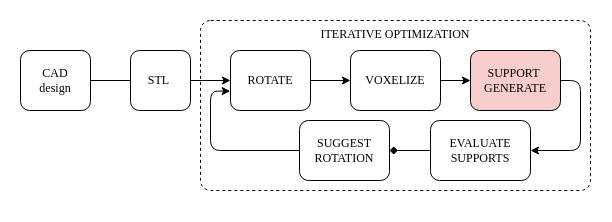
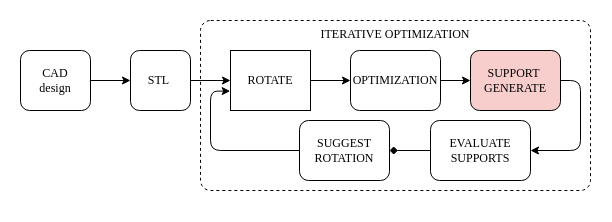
- <mxCell id="6" value="" style="edgeStyle=orthogonalEdgeStyle;rounded=0;orthogonalLoop=1;jettySize=auto;html=1;endArrow=none;" parent="3" source="4" target="5" edge="1"><mxGeometry relative="1" as="geometry" /></mxCell>
+ <mxCell id="6" value="" style="edgeStyle=orthogonalEdgeStyle;rounded=0;orthogonalLoop=1;jettySize=auto;html=1;" parent="3" source="4" target="5" edge="1"><mxGeometry relative="1" as="geometry" /></mxCell>
- <mxCell id="7" value="ROTATE" style="whiteSpace=wrap;html=1;fontFamily=Times New Roman;rounded=1;" parent="3" vertex="1"><mxGeometry x="210" y="10" width="80" height="60" as="geometry" /></mxCell>
+ <mxCell id="7" value="ROTATE" style="whiteSpace=wrap;html=1;fontFamily=Times New Roman;rounded=0;" parent="3" vertex="1"><mxGeometry x="210" y="10" width="80" height="60" as="geometry" /></mxCell>
- <mxCell id="9" value="VOXELIZE" style="whiteSpace=wrap;html=1;fontFamily=Times New Roman;rounded=1;" parent="3" vertex="1"><mxGeometry x="330" y="10" width="90" height="60" as="geometry" /></mxCell>
+ <mxCell id="9" value="OPTIMIZATION" style="whiteSpace=wrap;html=1;fontFamily=Times New Roman;rounded=1;" parent="3" vertex="1"><mxGeometry x="330" y="10" width="90" height="60" as="geometry" /></mxCell>
